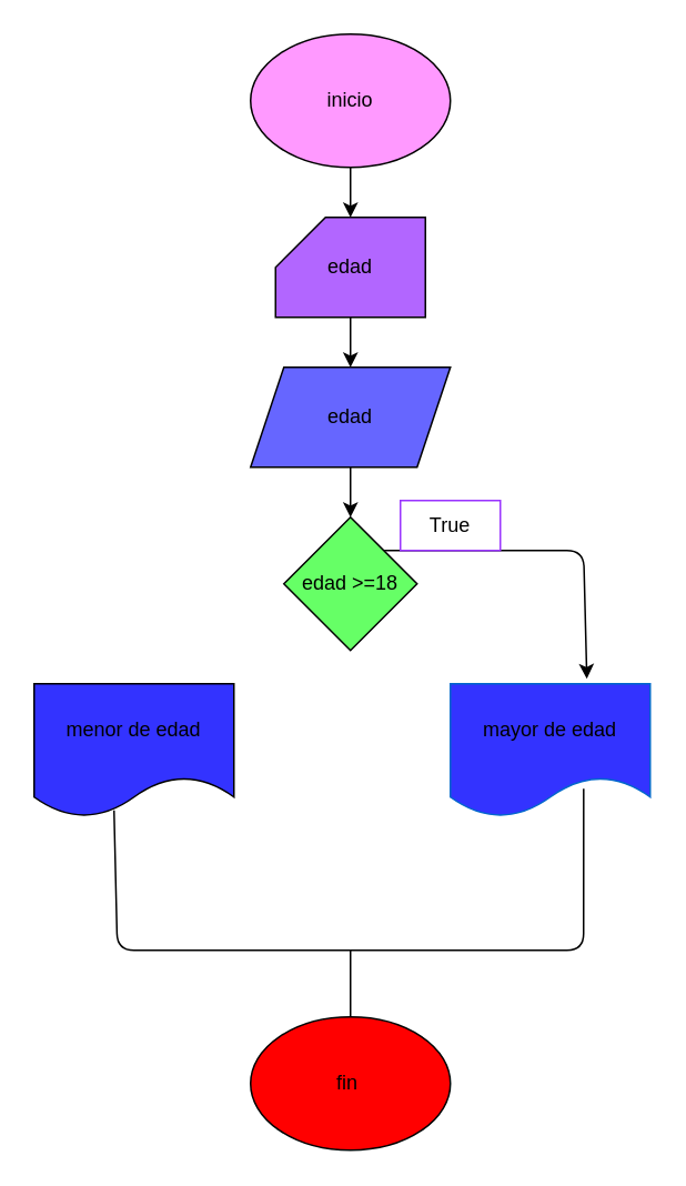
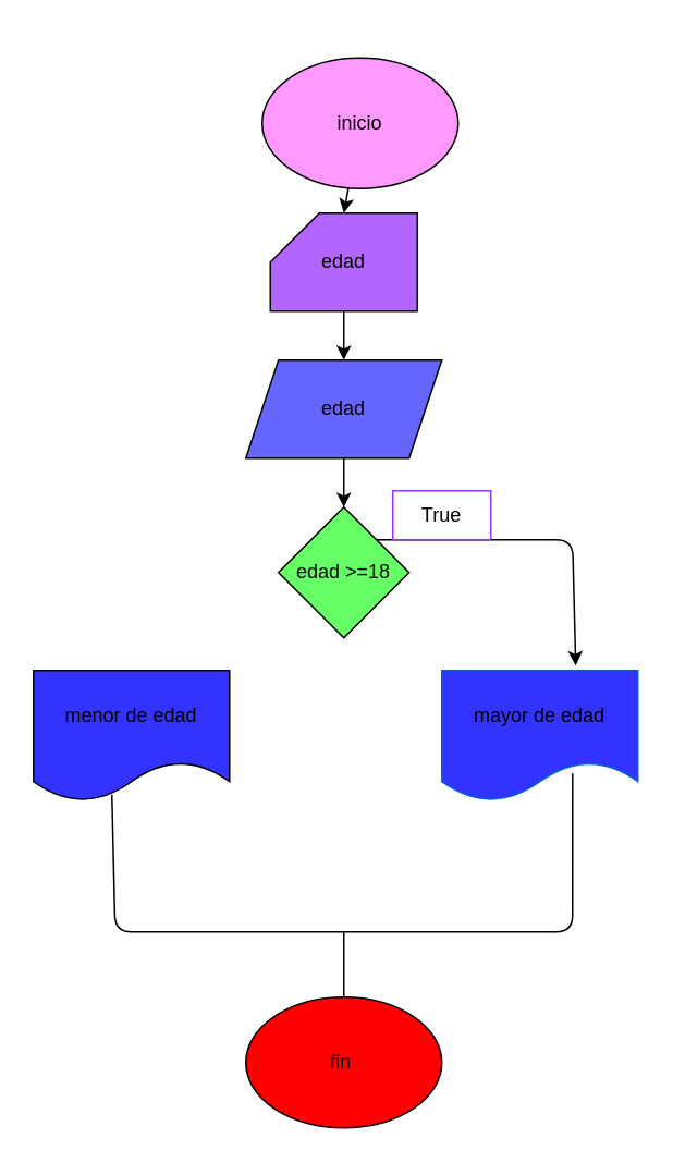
- <mxCell id="3" value="inicio" style="ellipse;whiteSpace=wrap;html=1;fillColor=#FF99FF;" vertex="1" parent="1"><mxGeometry x="150" y="20" width="120" height="80" as="geometry" /></mxCell>
+ <mxCell id="3" value="inicio" style="ellipse;whiteSpace=wrap;html=1;fillColor=#FF99FF;" vertex="1" parent="1"><mxGeometry x="160" y="35" width="120" height="80" as="geometry" /></mxCell>
